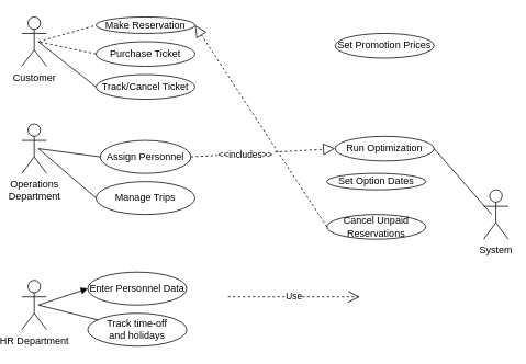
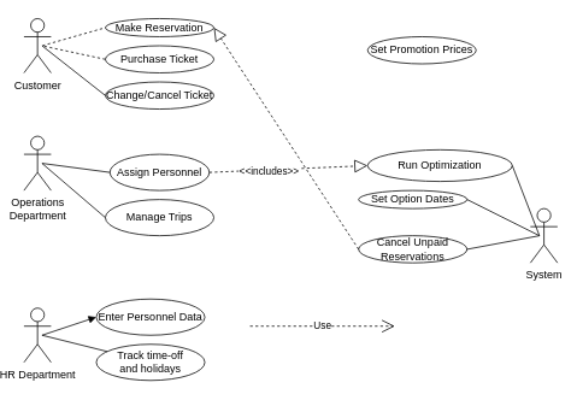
- <mxCell id="8" value="Track/Cancel Ticket" style="ellipse;whiteSpace=wrap;html=1;" parent="1" vertex="1"><mxGeometry x="110" y="90" width="120" height="30" as="geometry" /></mxCell>
+ <mxCell id="8" value="Change/Cancel Ticket" style="ellipse;whiteSpace=wrap;html=1;" parent="1" vertex="1"><mxGeometry x="110" y="90" width="120" height="30" as="geometry" /></mxCell>
- <mxCell id="21" value="Run Optimization" style="ellipse;whiteSpace=wrap;html=1;" vertex="1" parent="1"><mxGeometry x="400" y="165" width="120" height="30" as="geometry" /></mxCell>
+ <mxCell id="21" value="Run Optimization" style="ellipse;whiteSpace=wrap;html=1;" vertex="1" parent="1"><mxGeometry x="400" y="165" width="160" height="35" as="geometry" /></mxCell>
+ <mxCell id="20" value="" style="endArrow=none;html=1;rounded=0;entryX=1;entryY=0.5;entryDx=0;entryDy=0;exitX=1;exitY=0.5;exitDx=0;exitDy=0;" edge="1" parent="1" source="14" target="13"><mxGeometry width="50" height="50" relative="1" as="geometry"><mxPoint x="340" y="240" as="sourcePoint" /><mxPoint x="390" y="190" as="targetPoint" /><Array as="points"><mxPoint x="590" y="260" /></Array></mxGeometry></mxCell>
